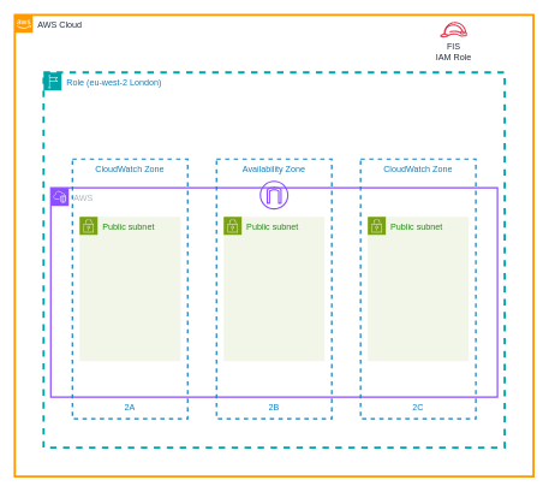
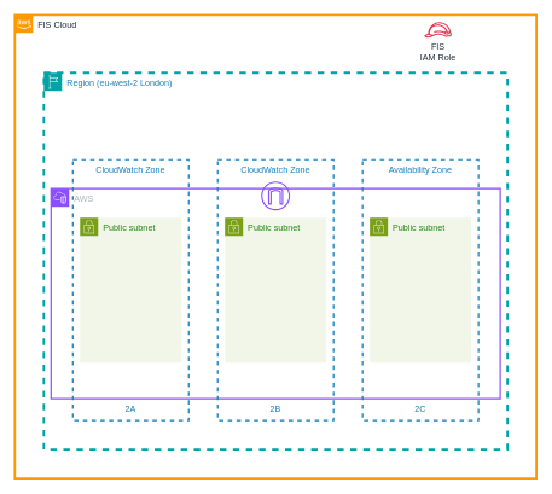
- <mxCell id="2" value="AWS Cloud" style="points=[[0,0],[0.25,0],[0.5,0],[0.75,0],[1,0],[1,0.25],[1,0.5],[1,0.75],[1,1],[0.75,1],[0.5,1],[0.25,1],[0,1],[0,0.75],[0,0.5],[0,0.25]];outlineConnect=0;gradientColor=none;html=1;whiteSpace=wrap;fontSize=12;fontStyle=0;container=1;pointerEvents=0;collapsible=0;recursiveResize=0;shape=mxgraph.aws4.group;grIcon=mxgraph.aws4.group_aws_cloud_alt;strokeColor=#FF9900;fillColor=none;verticalAlign=top;align=left;spacingLeft=30;fontColor=#232F3E;dashed=0;strokeWidth=3;" parent="1" vertex="1"><mxGeometry x="20" y="20" width="720" height="640" as="geometry" /></mxCell>
+ <mxCell id="2" value="FIS Cloud" style="points=[[0,0],[0.25,0],[0.5,0],[0.75,0],[1,0],[1,0.25],[1,0.5],[1,0.75],[1,1],[0.75,1],[0.5,1],[0.25,1],[0,1],[0,0.75],[0,0.5],[0,0.25]];outlineConnect=0;gradientColor=none;html=1;whiteSpace=wrap;fontSize=12;fontStyle=0;container=1;pointerEvents=0;collapsible=0;recursiveResize=0;shape=mxgraph.aws4.group;grIcon=mxgraph.aws4.group_aws_cloud_alt;strokeColor=#FF9900;fillColor=none;verticalAlign=top;align=left;spacingLeft=30;fontColor=#232F3E;dashed=0;strokeWidth=3;" parent="1" vertex="1"><mxGeometry x="20" y="20" width="720" height="640" as="geometry" /></mxCell>
- <mxCell id="12" value="FIS&lt;div&gt;IAM Role&lt;/div&gt;" style="sketch=0;outlineConnect=0;fontColor=#232F3E;gradientColor=none;fillColor=#DD344C;strokeColor=none;dashed=0;verticalLabelPosition=bottom;verticalAlign=top;align=center;html=1;fontSize=12;fontStyle=0;aspect=fixed;pointerEvents=1;shape=mxgraph.aws4.role;" vertex="1" parent="2"><mxGeometry x="590" y="10" width="38" height="21.44" as="geometry" /></mxCell>
+ <mxCell id="12" value="FIS&lt;div&gt;IAM Role&lt;/div&gt;" style="sketch=0;outlineConnect=0;fontColor=#232F3E;gradientColor=none;fillColor=#DD344C;strokeColor=none;dashed=0;verticalLabelPosition=bottom;verticalAlign=top;align=center;html=1;fontSize=12;fontStyle=0;aspect=fixed;pointerEvents=1;shape=mxgraph.aws4.role;" vertex="1" parent="2"><mxGeometry x="565" y="10" width="38" height="21.44" as="geometry" /></mxCell>
- <mxCell id="3" value="Role (eu-west-2 London)" style="points=[[0,0],[0.25,0],[0.5,0],[0.75,0],[1,0],[1,0.25],[1,0.5],[1,0.75],[1,1],[0.75,1],[0.5,1],[0.25,1],[0,1],[0,0.75],[0,0.5],[0,0.25]];outlineConnect=0;gradientColor=none;html=1;whiteSpace=wrap;fontSize=12;fontStyle=0;container=1;pointerEvents=0;collapsible=0;recursiveResize=0;shape=mxgraph.aws4.group;grIcon=mxgraph.aws4.group_region;strokeColor=#00A4A6;fillColor=none;verticalAlign=top;align=left;spacingLeft=30;fontColor=#147EBA;dashed=1;strokeWidth=3;" parent="2" vertex="1"><mxGeometry x="40" y="80" width="640" height="520" as="geometry" /></mxCell>
+ <mxCell id="3" value="Region (eu-west-2 London)" style="points=[[0,0],[0.25,0],[0.5,0],[0.75,0],[1,0],[1,0.25],[1,0.5],[1,0.75],[1,1],[0.75,1],[0.5,1],[0.25,1],[0,1],[0,0.75],[0,0.5],[0,0.25]];outlineConnect=0;gradientColor=none;html=1;whiteSpace=wrap;fontSize=12;fontStyle=0;container=1;pointerEvents=0;collapsible=0;recursiveResize=0;shape=mxgraph.aws4.group;grIcon=mxgraph.aws4.group_region;strokeColor=#00A4A6;fillColor=none;verticalAlign=top;align=left;spacingLeft=30;fontColor=#147EBA;dashed=1;strokeWidth=3;" parent="2" vertex="1"><mxGeometry x="40" y="80" width="640" height="520" as="geometry" /></mxCell>
- <mxCell id="6" value="Availability Zone&lt;div&gt;&lt;br&gt;&lt;/div&gt;&lt;div&gt;&lt;br&gt;&lt;/div&gt;&lt;div&gt;&lt;br&gt;&lt;/div&gt;&lt;div&gt;&lt;br&gt;&lt;/div&gt;&lt;div&gt;&lt;br&gt;&lt;/div&gt;&lt;div&gt;&lt;br&gt;&lt;/div&gt;&lt;div&gt;&lt;br&gt;&lt;/div&gt;&lt;div&gt;&lt;br&gt;&lt;/div&gt;&lt;div&gt;&lt;br&gt;&lt;/div&gt;&lt;div&gt;&lt;br&gt;&lt;/div&gt;&lt;div&gt;&lt;br&gt;&lt;/div&gt;&lt;div&gt;&lt;br&gt;&lt;/div&gt;&lt;div&gt;&lt;br&gt;&lt;/div&gt;&lt;div&gt;&lt;br&gt;&lt;/div&gt;&lt;div&gt;&lt;br&gt;&lt;/div&gt;&lt;div&gt;&lt;br&gt;&lt;/div&gt;&lt;div&gt;&lt;br&gt;&lt;/div&gt;&lt;div&gt;&lt;br&gt;&lt;/div&gt;&lt;div&gt;&lt;br&gt;&lt;/div&gt;&lt;div&gt;&lt;br&gt;&lt;/div&gt;&lt;div&gt;&lt;br&gt;&lt;/div&gt;&lt;div&gt;&lt;br&gt;&lt;/div&gt;&lt;div&gt;2B&lt;/div&gt;" style="fillColor=none;strokeColor=#147EBA;dashed=1;verticalAlign=top;fontStyle=0;fontColor=#147EBA;whiteSpace=wrap;html=1;strokeWidth=2;container=0;" vertex="1" parent="3"><mxGeometry x="240" y="120" width="160" height="360" as="geometry" /></mxCell>
+ <mxCell id="6" value="CloudWatch Zone&lt;div&gt;&lt;br&gt;&lt;/div&gt;&lt;div&gt;&lt;br&gt;&lt;/div&gt;&lt;div&gt;&lt;br&gt;&lt;/div&gt;&lt;div&gt;&lt;br&gt;&lt;/div&gt;&lt;div&gt;&lt;br&gt;&lt;/div&gt;&lt;div&gt;&lt;br&gt;&lt;/div&gt;&lt;div&gt;&lt;br&gt;&lt;/div&gt;&lt;div&gt;&lt;br&gt;&lt;/div&gt;&lt;div&gt;&lt;br&gt;&lt;/div&gt;&lt;div&gt;&lt;br&gt;&lt;/div&gt;&lt;div&gt;&lt;br&gt;&lt;/div&gt;&lt;div&gt;&lt;br&gt;&lt;/div&gt;&lt;div&gt;&lt;br&gt;&lt;/div&gt;&lt;div&gt;&lt;br&gt;&lt;/div&gt;&lt;div&gt;&lt;br&gt;&lt;/div&gt;&lt;div&gt;&lt;br&gt;&lt;/div&gt;&lt;div&gt;&lt;br&gt;&lt;/div&gt;&lt;div&gt;&lt;br&gt;&lt;/div&gt;&lt;div&gt;&lt;br&gt;&lt;/div&gt;&lt;div&gt;&lt;br&gt;&lt;/div&gt;&lt;div&gt;&lt;br&gt;&lt;/div&gt;&lt;div&gt;&lt;br&gt;&lt;/div&gt;&lt;div&gt;2B&lt;/div&gt;" style="fillColor=none;strokeColor=#147EBA;dashed=1;verticalAlign=top;fontStyle=0;fontColor=#147EBA;whiteSpace=wrap;html=1;strokeWidth=2;container=0;" vertex="1" parent="3"><mxGeometry x="240" y="120" width="160" height="360" as="geometry" /></mxCell>
- <mxCell id="7" value="CloudWatch Zone&lt;div&gt;&lt;br&gt;&lt;/div&gt;&lt;div&gt;&lt;br&gt;&lt;/div&gt;&lt;div&gt;&lt;br&gt;&lt;/div&gt;&lt;div&gt;&lt;br&gt;&lt;/div&gt;&lt;div&gt;&lt;br&gt;&lt;/div&gt;&lt;div&gt;&lt;br&gt;&lt;/div&gt;&lt;div&gt;&lt;br&gt;&lt;/div&gt;&lt;div&gt;&lt;br&gt;&lt;/div&gt;&lt;div&gt;&lt;br&gt;&lt;/div&gt;&lt;div&gt;&lt;br&gt;&lt;/div&gt;&lt;div&gt;&lt;br&gt;&lt;/div&gt;&lt;div&gt;&lt;br&gt;&lt;/div&gt;&lt;div&gt;&lt;br&gt;&lt;/div&gt;&lt;div&gt;&lt;br&gt;&lt;/div&gt;&lt;div&gt;&lt;br&gt;&lt;/div&gt;&lt;div&gt;&lt;br&gt;&lt;/div&gt;&lt;div&gt;&lt;br&gt;&lt;/div&gt;&lt;div&gt;&lt;br&gt;&lt;/div&gt;&lt;div&gt;&lt;br&gt;&lt;/div&gt;&lt;div&gt;&lt;br&gt;&lt;/div&gt;&lt;div&gt;&lt;br&gt;&lt;/div&gt;&lt;div&gt;&lt;br&gt;&lt;/div&gt;&lt;div&gt;2C&lt;/div&gt;" style="fillColor=none;strokeColor=#147EBA;dashed=1;verticalAlign=top;fontStyle=0;fontColor=#147EBA;whiteSpace=wrap;html=1;strokeWidth=2;container=0;" vertex="1" parent="3"><mxGeometry x="440" y="120" width="160" height="360" as="geometry" /></mxCell>
+ <mxCell id="7" value="Availability Zone&lt;div&gt;&lt;br&gt;&lt;/div&gt;&lt;div&gt;&lt;br&gt;&lt;/div&gt;&lt;div&gt;&lt;br&gt;&lt;/div&gt;&lt;div&gt;&lt;br&gt;&lt;/div&gt;&lt;div&gt;&lt;br&gt;&lt;/div&gt;&lt;div&gt;&lt;br&gt;&lt;/div&gt;&lt;div&gt;&lt;br&gt;&lt;/div&gt;&lt;div&gt;&lt;br&gt;&lt;/div&gt;&lt;div&gt;&lt;br&gt;&lt;/div&gt;&lt;div&gt;&lt;br&gt;&lt;/div&gt;&lt;div&gt;&lt;br&gt;&lt;/div&gt;&lt;div&gt;&lt;br&gt;&lt;/div&gt;&lt;div&gt;&lt;br&gt;&lt;/div&gt;&lt;div&gt;&lt;br&gt;&lt;/div&gt;&lt;div&gt;&lt;br&gt;&lt;/div&gt;&lt;div&gt;&lt;br&gt;&lt;/div&gt;&lt;div&gt;&lt;br&gt;&lt;/div&gt;&lt;div&gt;&lt;br&gt;&lt;/div&gt;&lt;div&gt;&lt;br&gt;&lt;/div&gt;&lt;div&gt;&lt;br&gt;&lt;/div&gt;&lt;div&gt;&lt;br&gt;&lt;/div&gt;&lt;div&gt;&lt;br&gt;&lt;/div&gt;&lt;div&gt;2C&lt;/div&gt;" style="fillColor=none;strokeColor=#147EBA;dashed=1;verticalAlign=top;fontStyle=0;fontColor=#147EBA;whiteSpace=wrap;html=1;strokeWidth=2;container=0;" vertex="1" parent="3"><mxGeometry x="440" y="120" width="160" height="360" as="geometry" /></mxCell>
